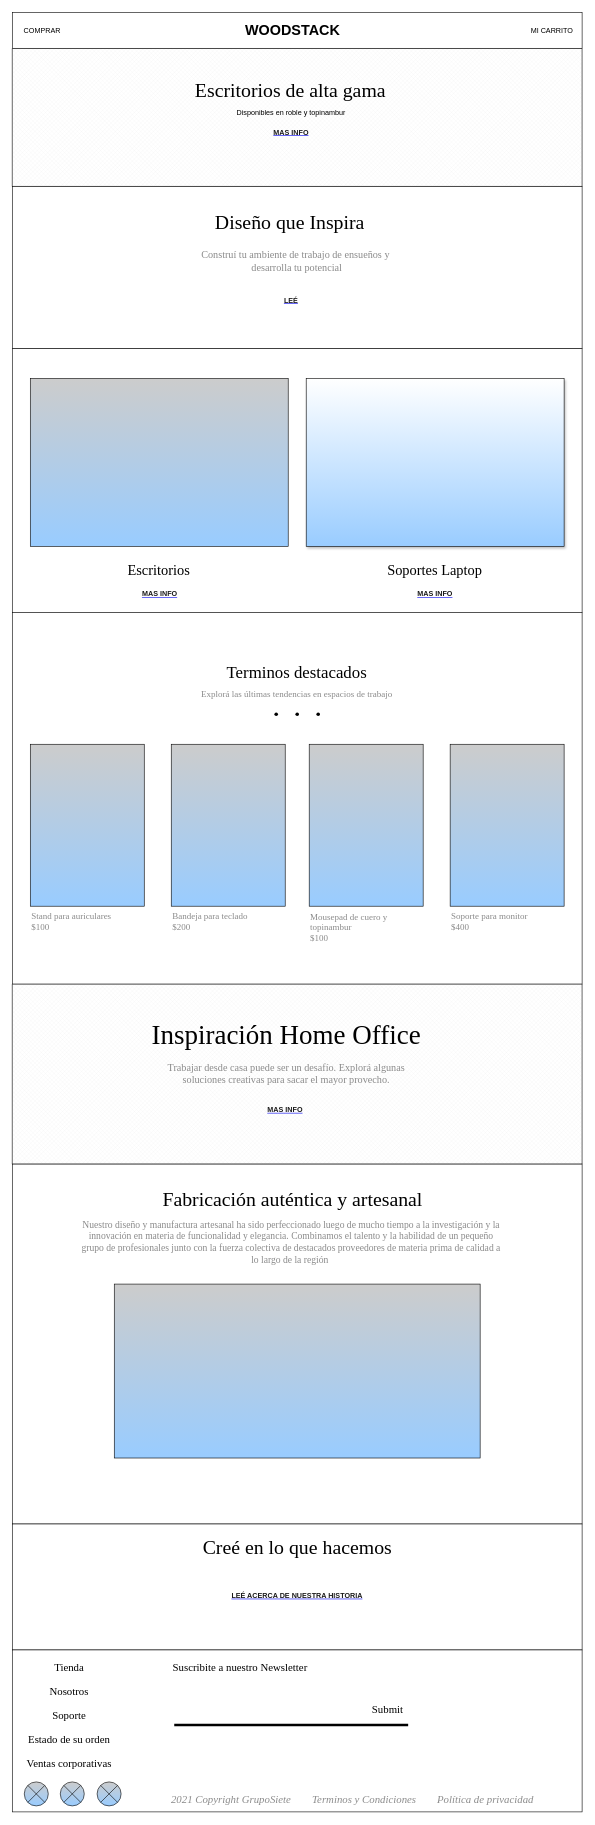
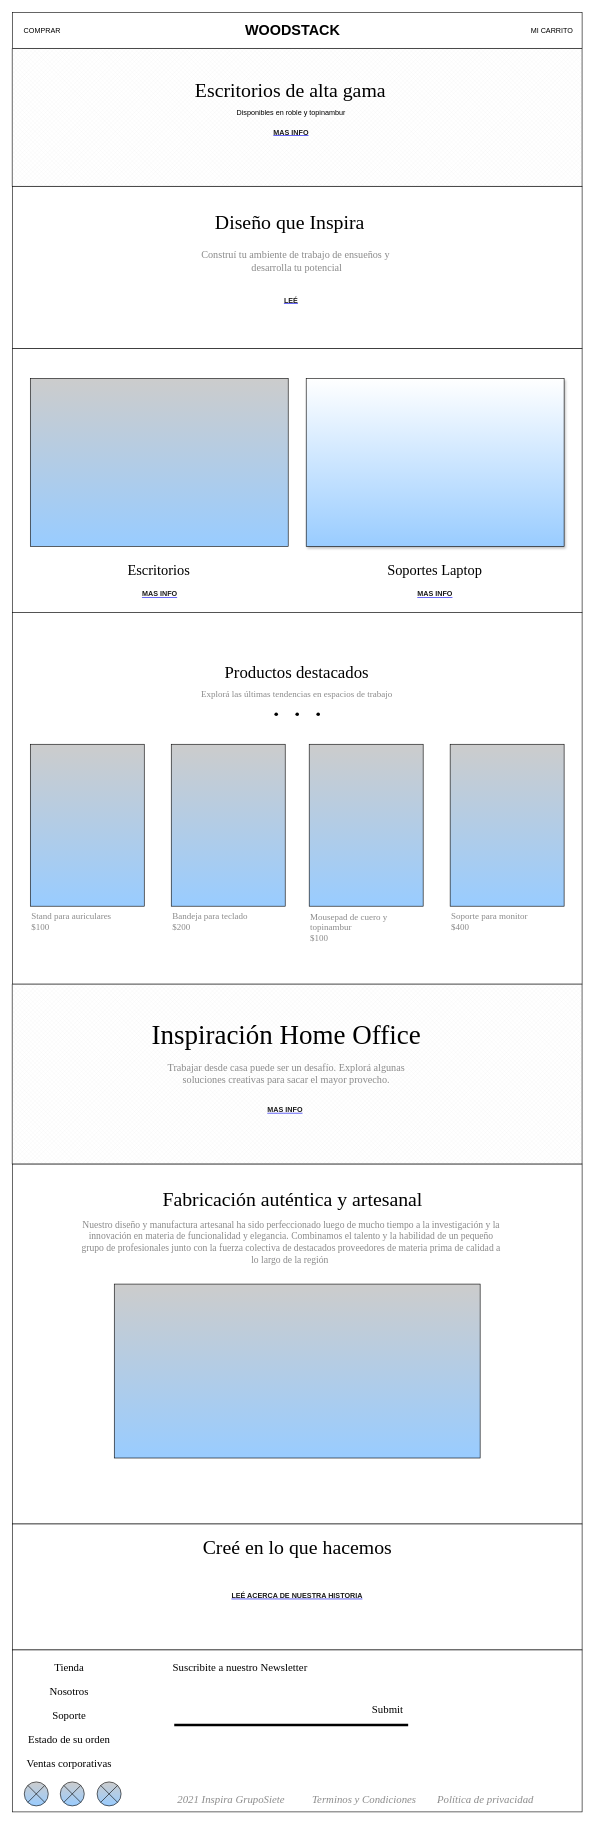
- <mxCell id="22" value="Terminos destacados" style="text;html=1;strokeColor=none;fillColor=none;align=center;verticalAlign=middle;whiteSpace=wrap;rounded=0;fontSize=28;fontFamily=Lucida Console;" vertex="1" parent="1"><mxGeometry x="346.41" y="1100" width="297.19" height="40" as="geometry" /></mxCell>
+ <mxCell id="22" value="Productos destacados" style="text;html=1;strokeColor=none;fillColor=none;align=center;verticalAlign=middle;whiteSpace=wrap;rounded=0;fontSize=28;fontFamily=Lucida Console;" vertex="1" parent="1"><mxGeometry x="346.41" y="1100" width="297.19" height="40" as="geometry" /></mxCell>
- <mxCell id="58" value="&lt;i&gt;&lt;font color=&quot;#8c8c8c&quot;&gt;2021 Copyright GrupoSiete&lt;/font&gt;&lt;/i&gt;" style="text;html=1;strokeColor=none;fillColor=none;align=center;verticalAlign=middle;whiteSpace=wrap;rounded=0;fontSize=18;fontFamily=Lucida Console;" vertex="1" parent="1"><mxGeometry x="270" y="2990" width="230" height="20" as="geometry" /></mxCell>
+ <mxCell id="58" value="&lt;i&gt;&lt;font color=&quot;#8c8c8c&quot;&gt;2021 Inspira GrupoSiete&lt;/font&gt;&lt;/i&gt;" style="text;html=1;strokeColor=none;fillColor=none;align=center;verticalAlign=middle;whiteSpace=wrap;rounded=0;fontSize=18;fontFamily=Lucida Console;" vertex="1" parent="1"><mxGeometry x="270" y="2990" width="230" height="20" as="geometry" /></mxCell>
